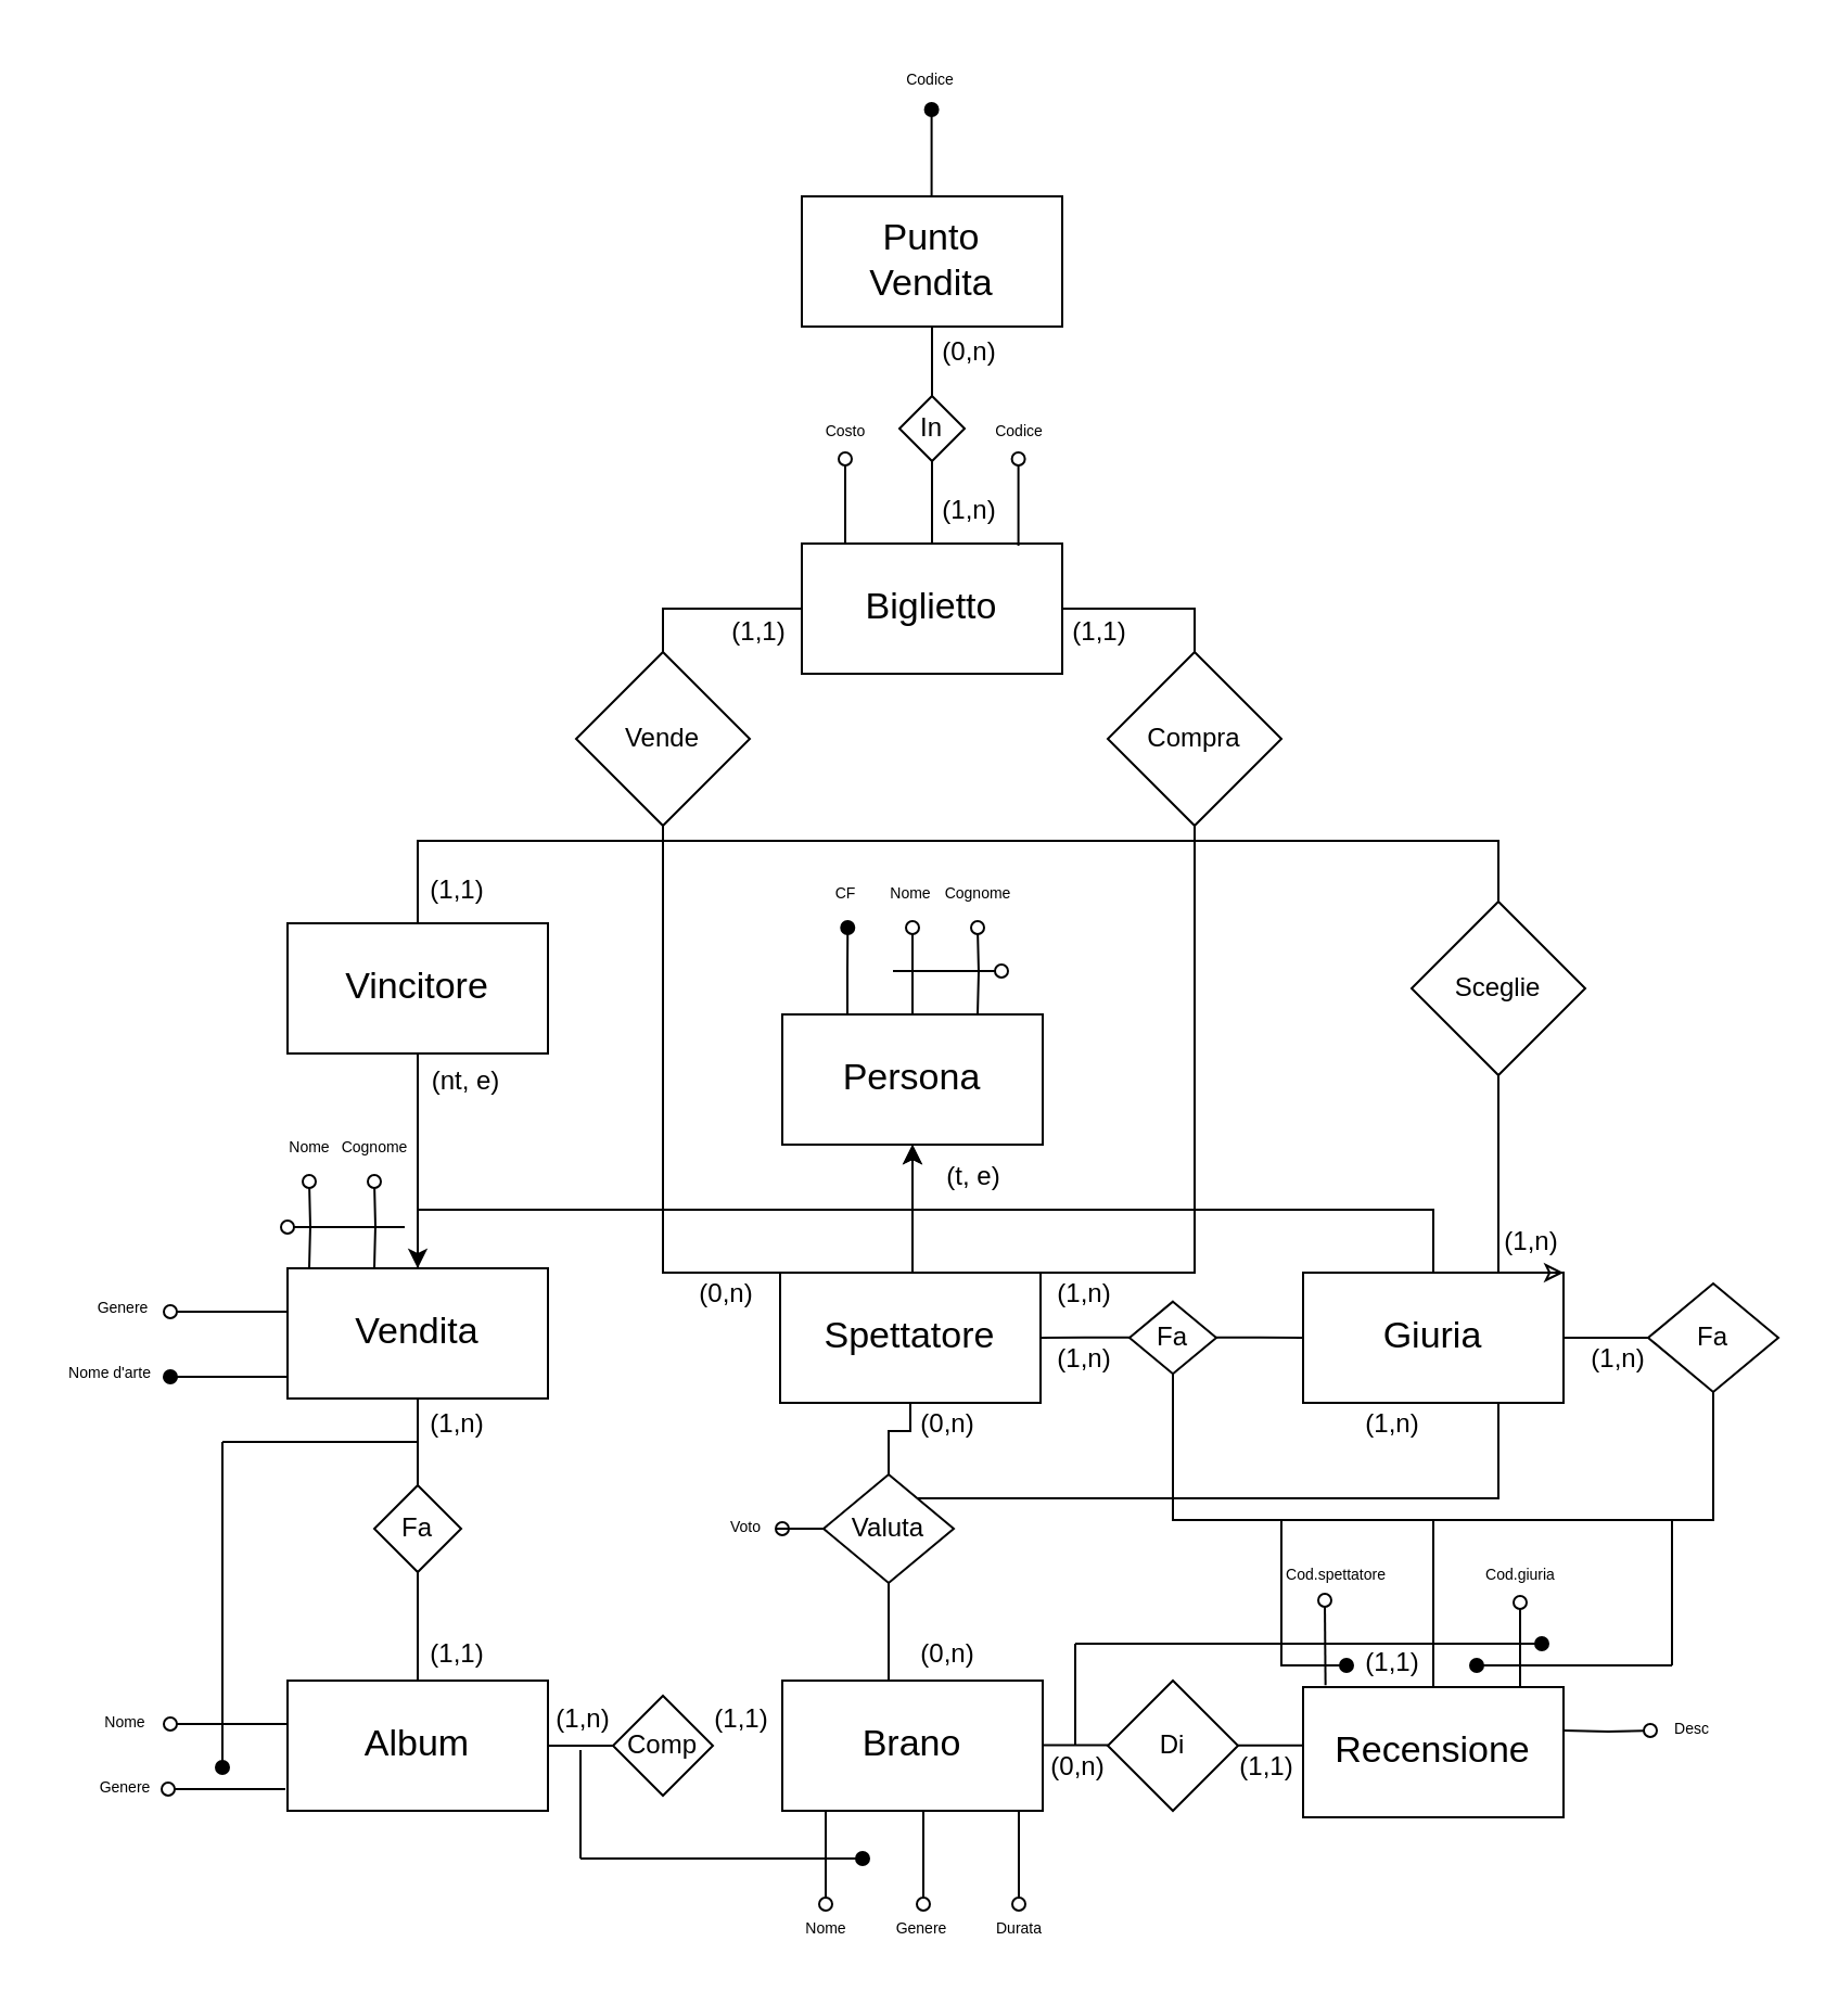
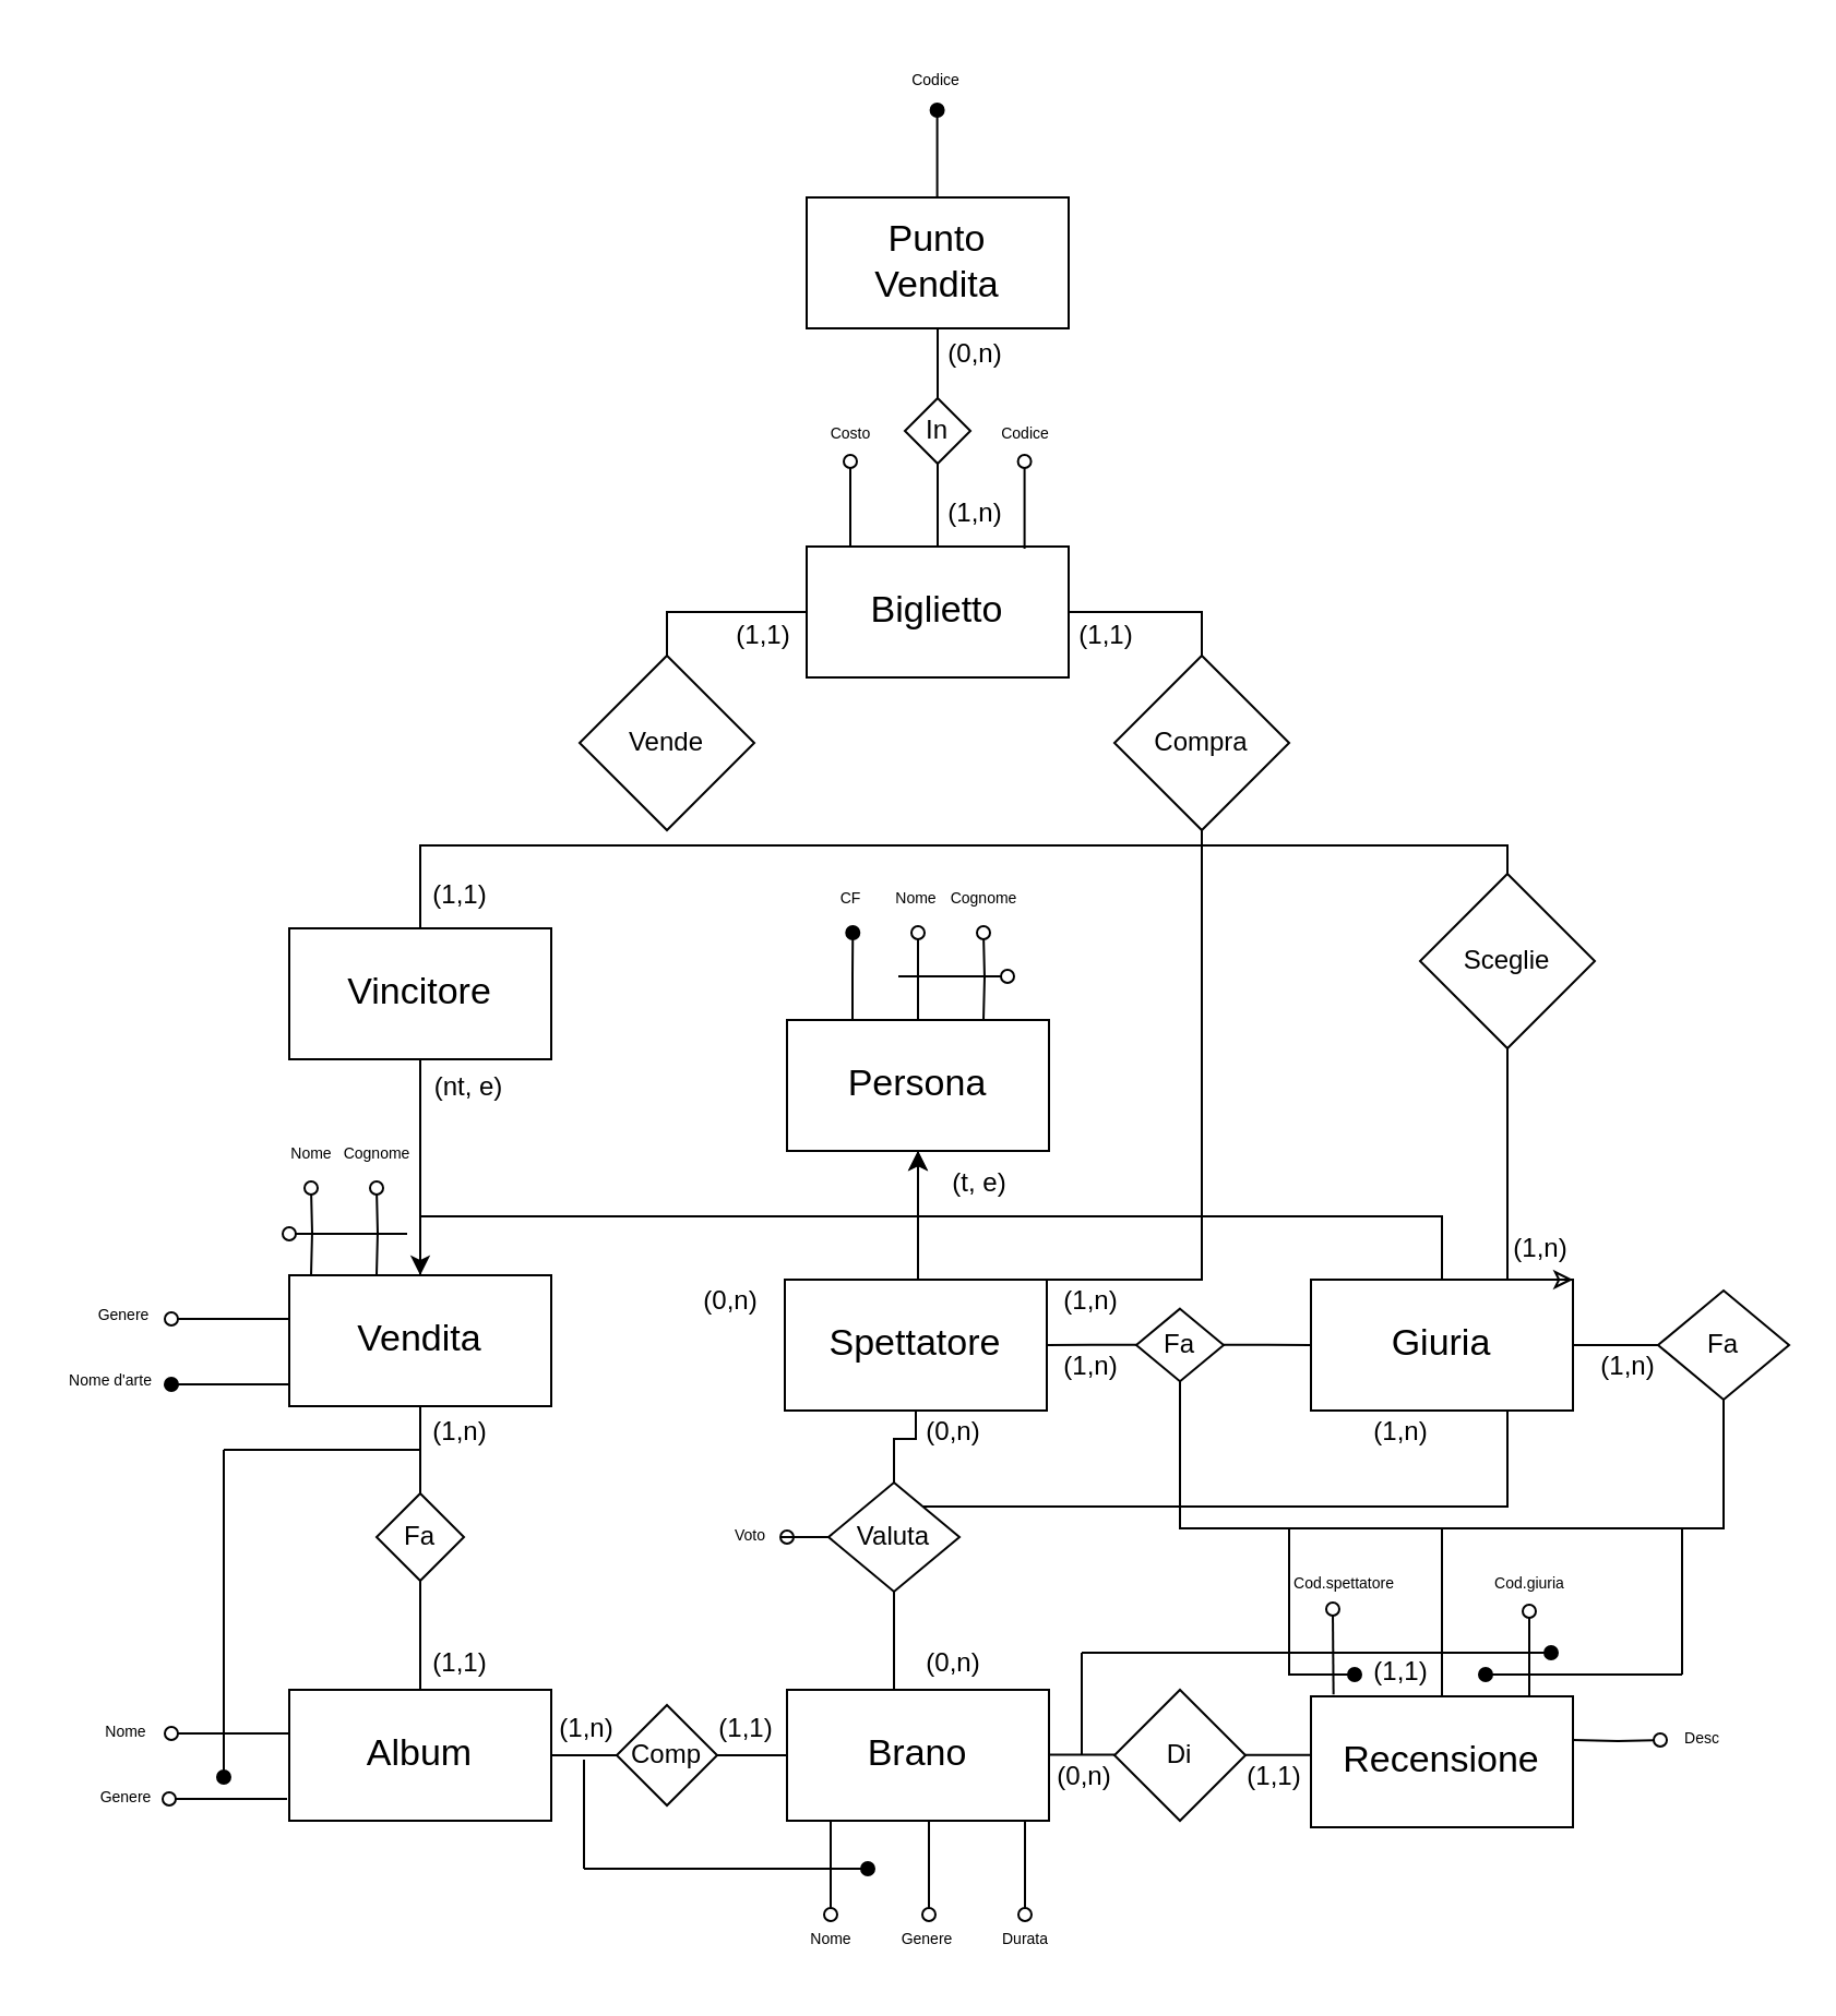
- <mxCell id="79" value="Sceglie" style="rhombus;whiteSpace=wrap;html=1;" parent="1" vertex="1"><mxGeometry x="650" y="415" width="80" height="80" as="geometry" /></mxCell>
+ <mxCell id="79" value="Sceglie" style="rhombus;whiteSpace=wrap;html=1;" parent="1" vertex="1"><mxGeometry x="650" y="400" width="80" height="80" as="geometry" /></mxCell>
- <mxCell id="81" style="edgeStyle=orthogonalEdgeStyle;rounded=0;orthogonalLoop=1;jettySize=auto;html=1;entryX=0.25;entryY=0;entryDx=0;entryDy=0;endArrow=none;endFill=0;" parent="1" source="82" target="9" edge="1"><mxGeometry relative="1" as="geometry"><Array as="points"><mxPoint x="305" y="586" /></Array></mxGeometry></mxCell>
+ <mxCell id="26" value="" style="edgeStyle=orthogonalEdgeStyle;rounded=0;orthogonalLoop=1;jettySize=auto;html=1;endArrow=none;endFill=0;" parent="1" source="36" target="34" edge="1"><mxGeometry relative="1" as="geometry" /></mxCell>
